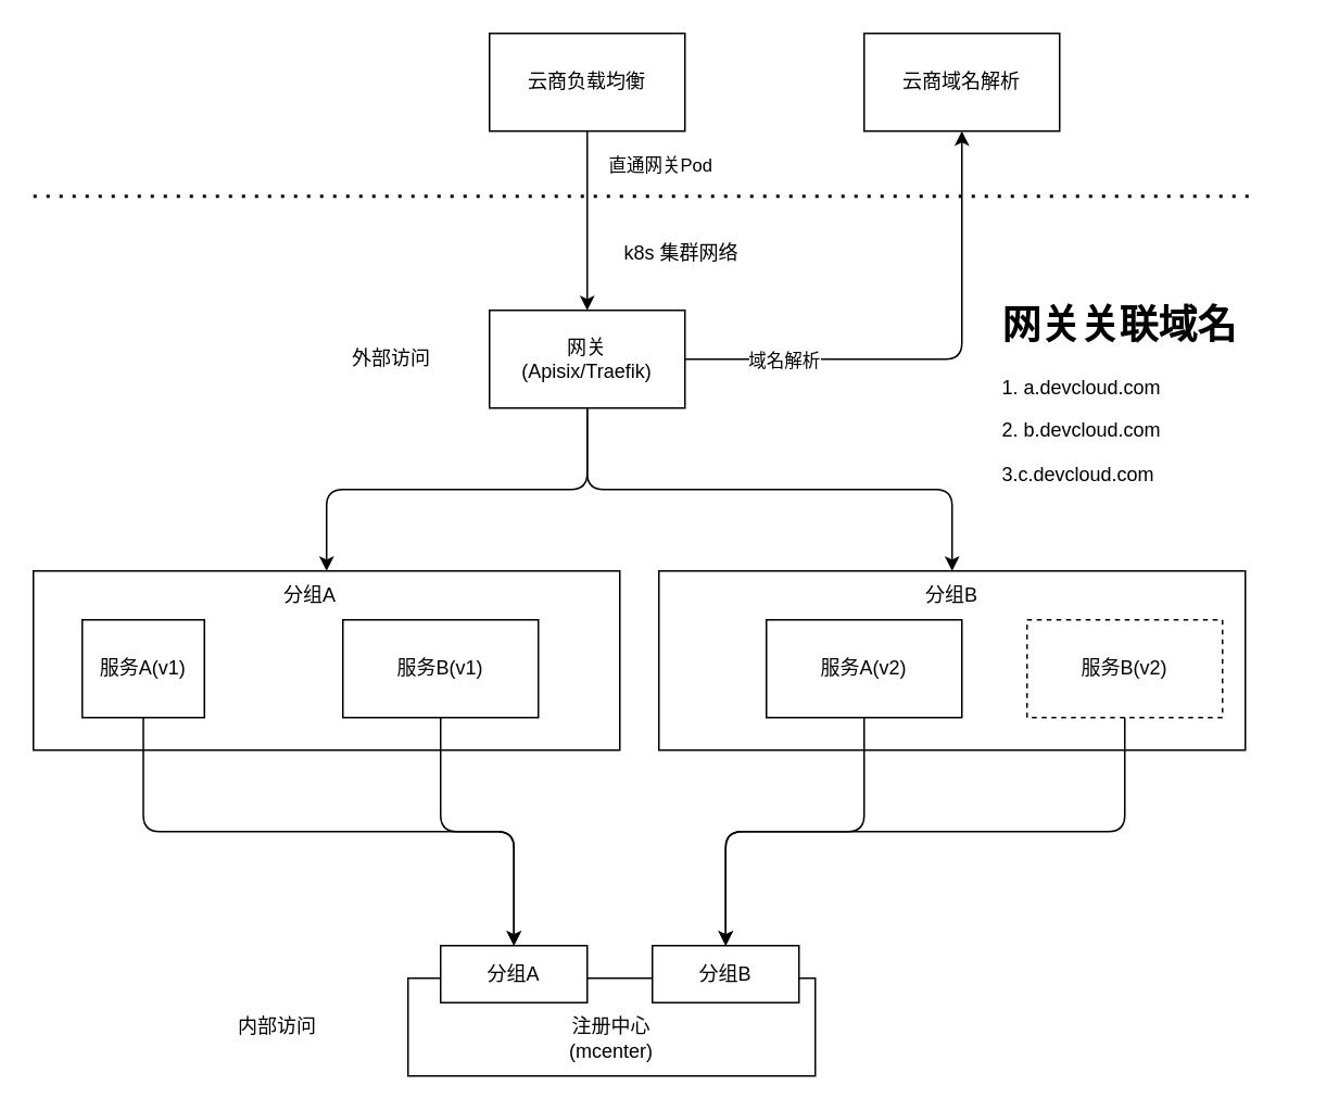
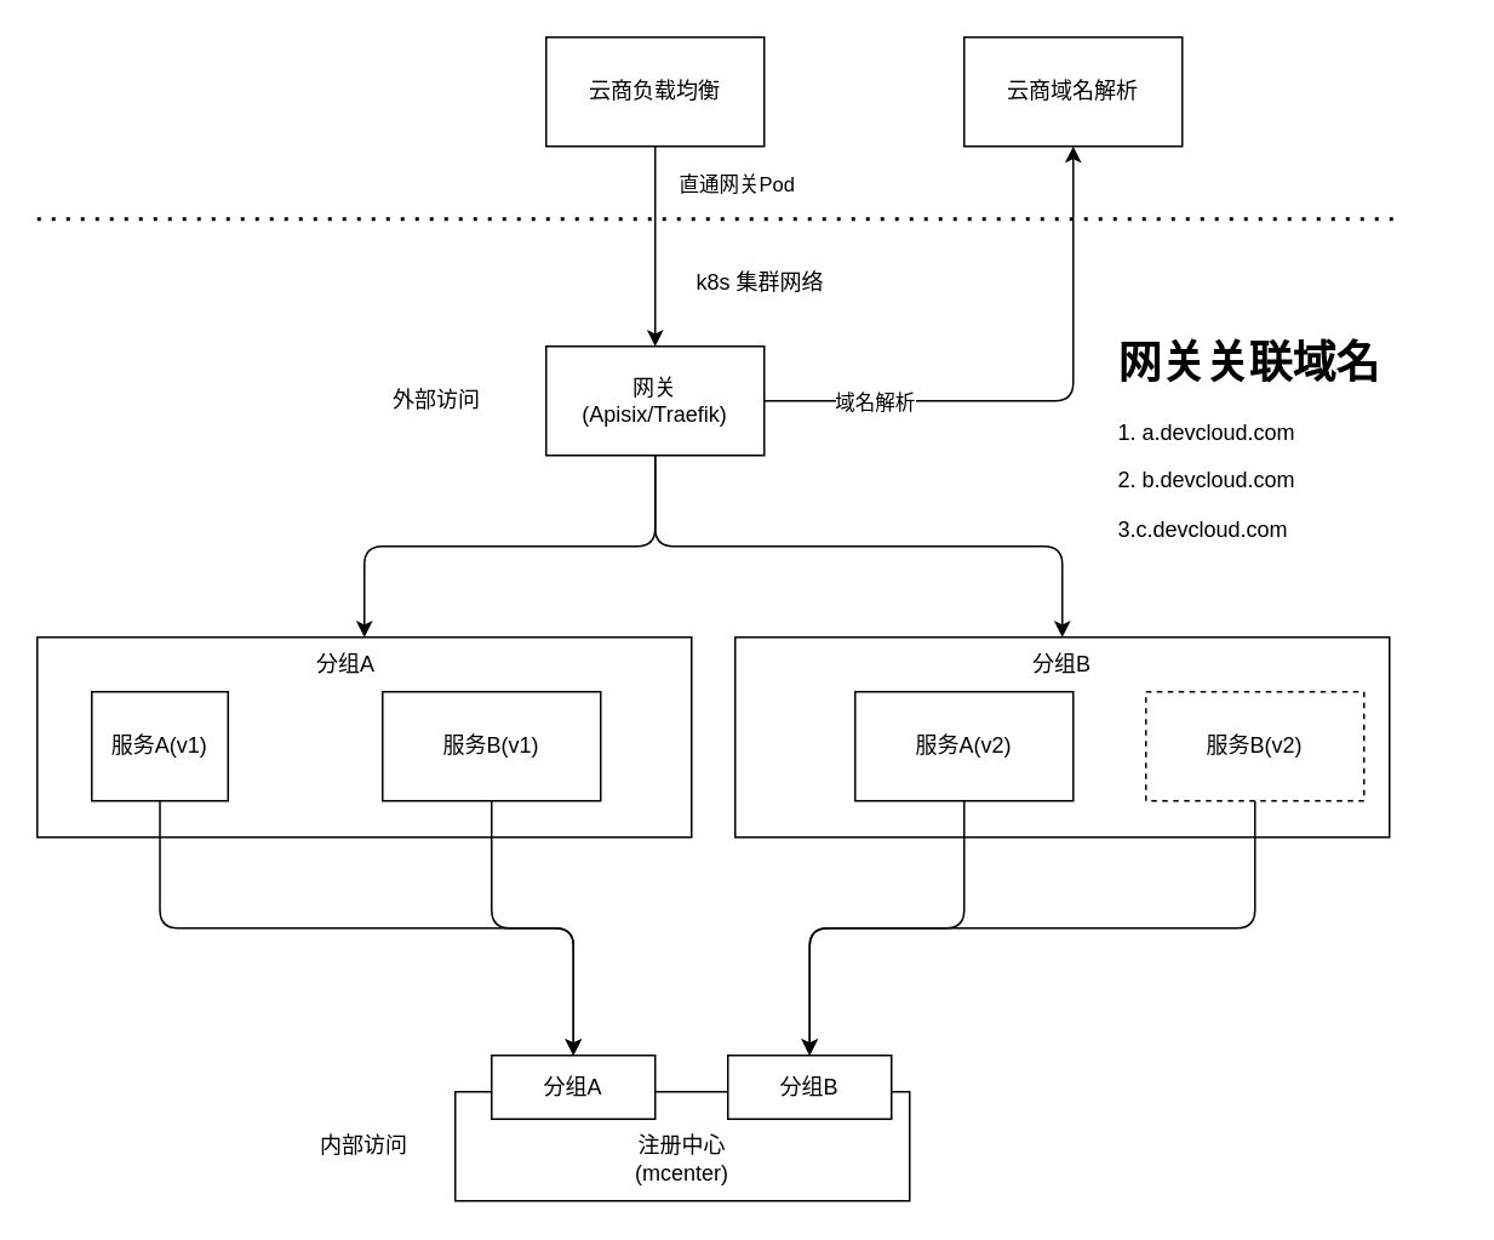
- <mxCell id="22" value="内部访问" style="text;html=1;strokeColor=none;fillColor=none;align=center;verticalAlign=middle;whiteSpace=wrap;rounded=0;" parent="1" vertex="1"><mxGeometry x="140" y="615" width="60" height="30" as="geometry" /></mxCell>
+ <mxCell id="22" value="内部访问" style="text;html=1;strokeColor=none;fillColor=none;align=center;verticalAlign=middle;whiteSpace=wrap;rounded=0;" parent="1" vertex="1"><mxGeometry x="170" y="615" width="60" height="30" as="geometry" /></mxCell>
